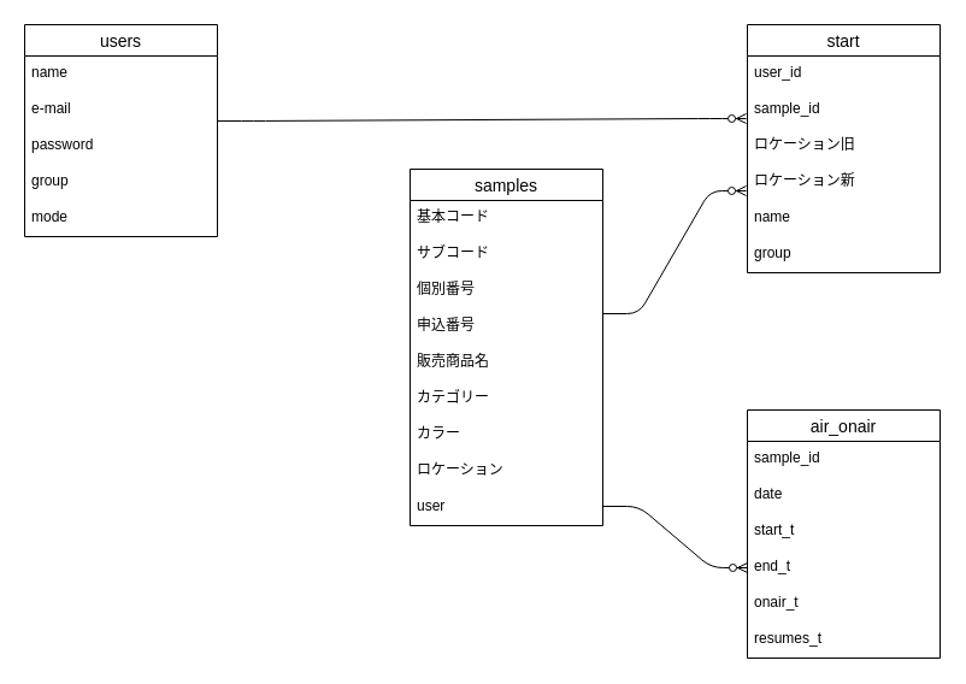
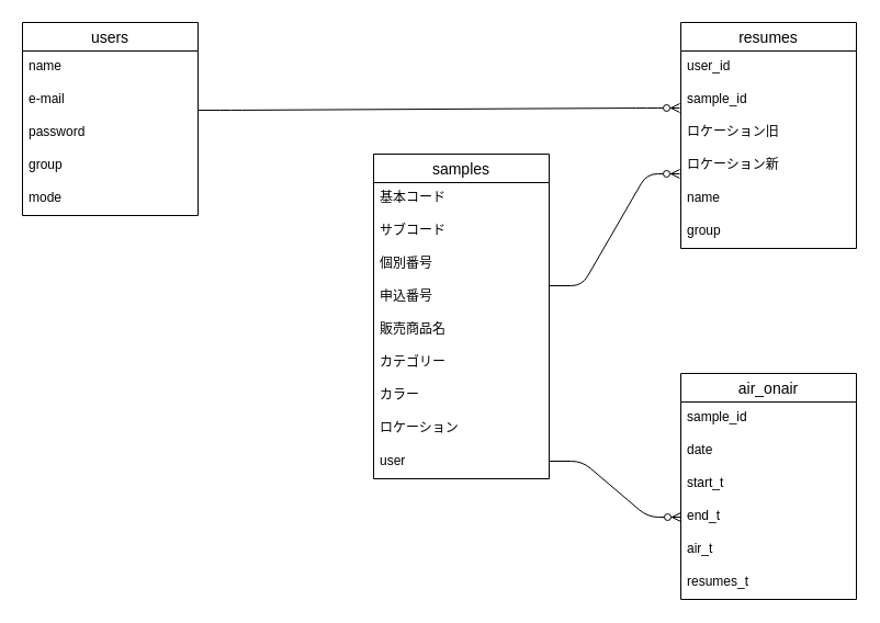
- <mxCell id="8" value="start" style="swimlane;fontStyle=0;childLayout=stackLayout;horizontal=1;startSize=26;horizontalStack=0;resizeParent=1;resizeParentMax=0;resizeLast=0;collapsible=1;marginBottom=0;align=center;fontSize=14;" parent="1" vertex="1"><mxGeometry x="620" y="20" width="160" height="206" as="geometry" /></mxCell>
+ <mxCell id="8" value="resumes" style="swimlane;fontStyle=0;childLayout=stackLayout;horizontal=1;startSize=26;horizontalStack=0;resizeParent=1;resizeParentMax=0;resizeLast=0;collapsible=1;marginBottom=0;align=center;fontSize=14;" parent="1" vertex="1"><mxGeometry x="620" y="20" width="160" height="206" as="geometry" /></mxCell>
- <mxCell id="32" value="onair_t" style="text;strokeColor=none;fillColor=none;spacingLeft=4;spacingRight=4;overflow=hidden;rotatable=0;points=[[0,0.5],[1,0.5]];portConstraint=eastwest;fontSize=12;" vertex="1" parent="27"><mxGeometry y="146" width="160" height="30" as="geometry" /></mxCell>
+ <mxCell id="32" value="air_t" style="text;strokeColor=none;fillColor=none;spacingLeft=4;spacingRight=4;overflow=hidden;rotatable=0;points=[[0,0.5],[1,0.5]];portConstraint=eastwest;fontSize=12;" vertex="1" parent="27"><mxGeometry y="146" width="160" height="30" as="geometry" /></mxCell>
